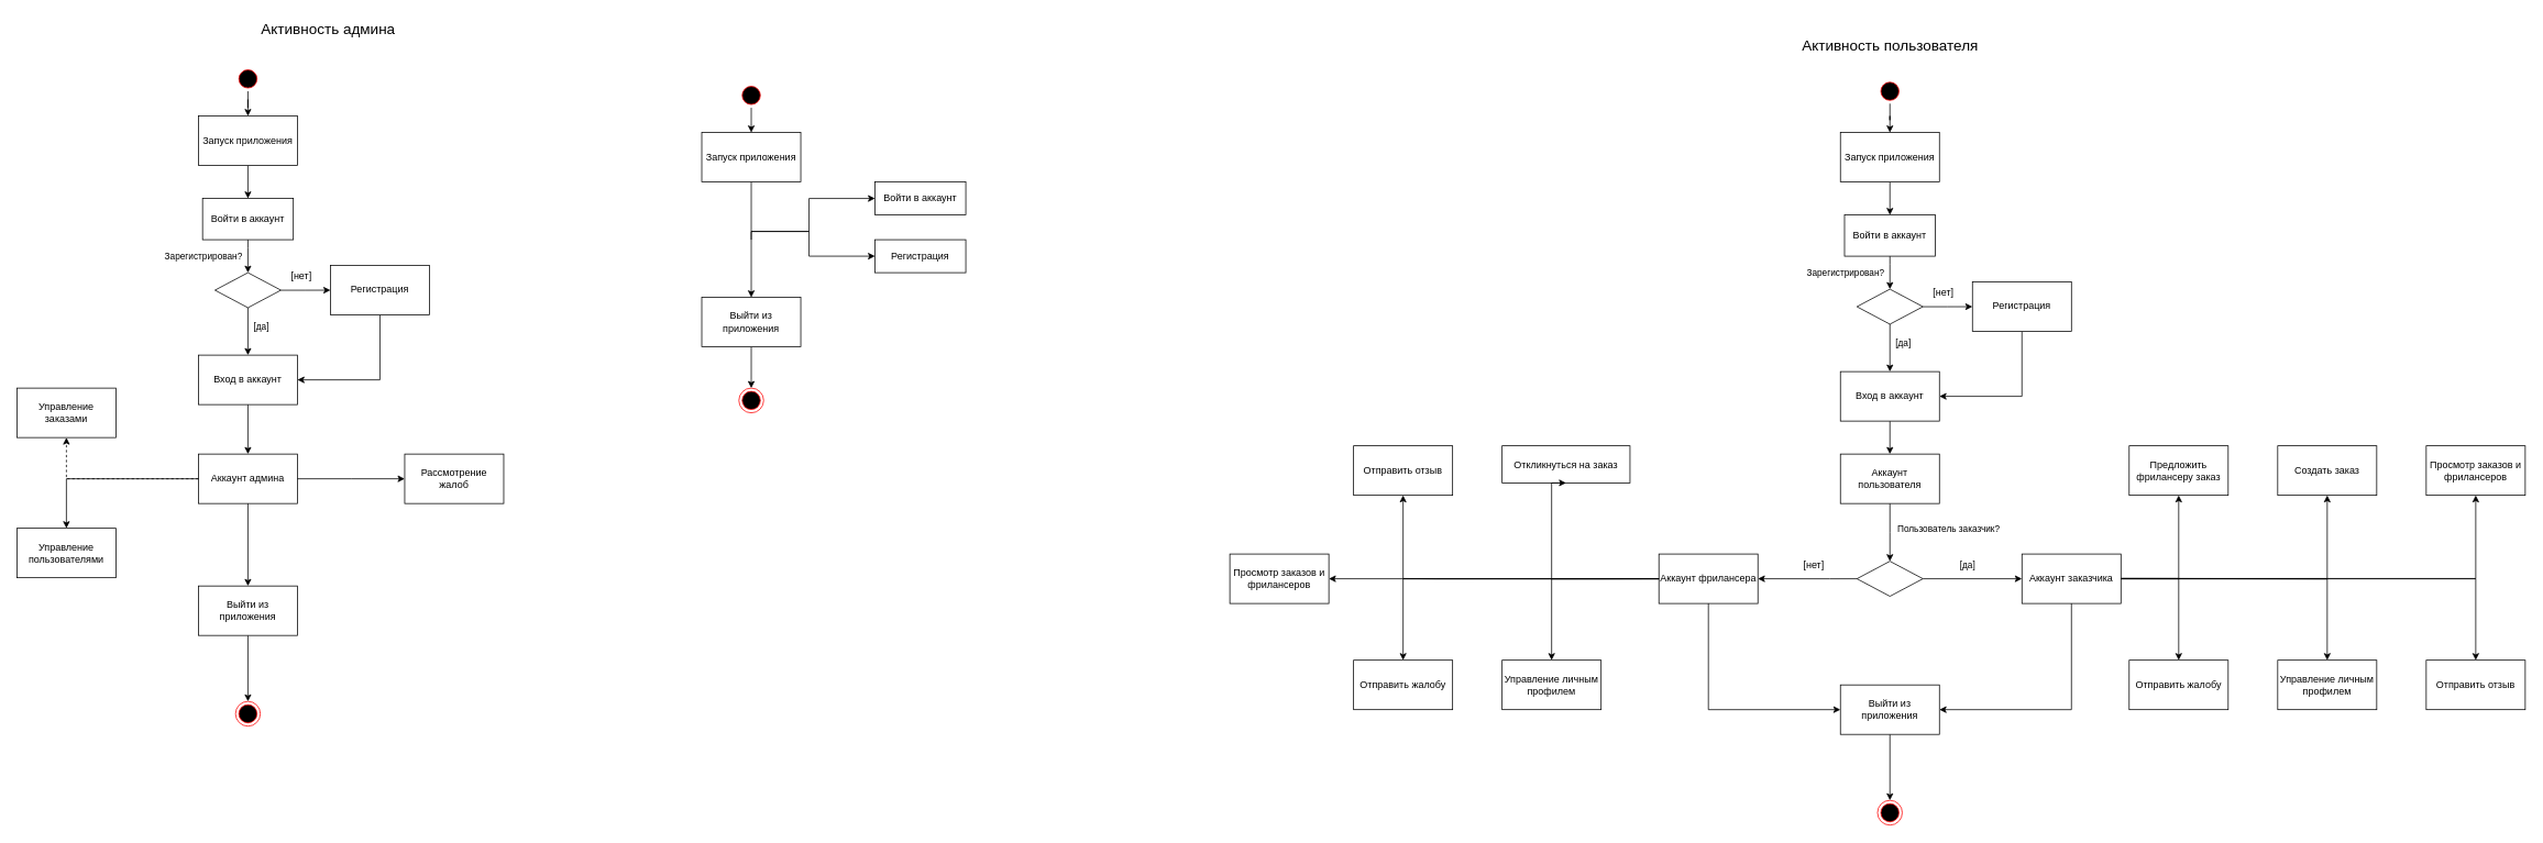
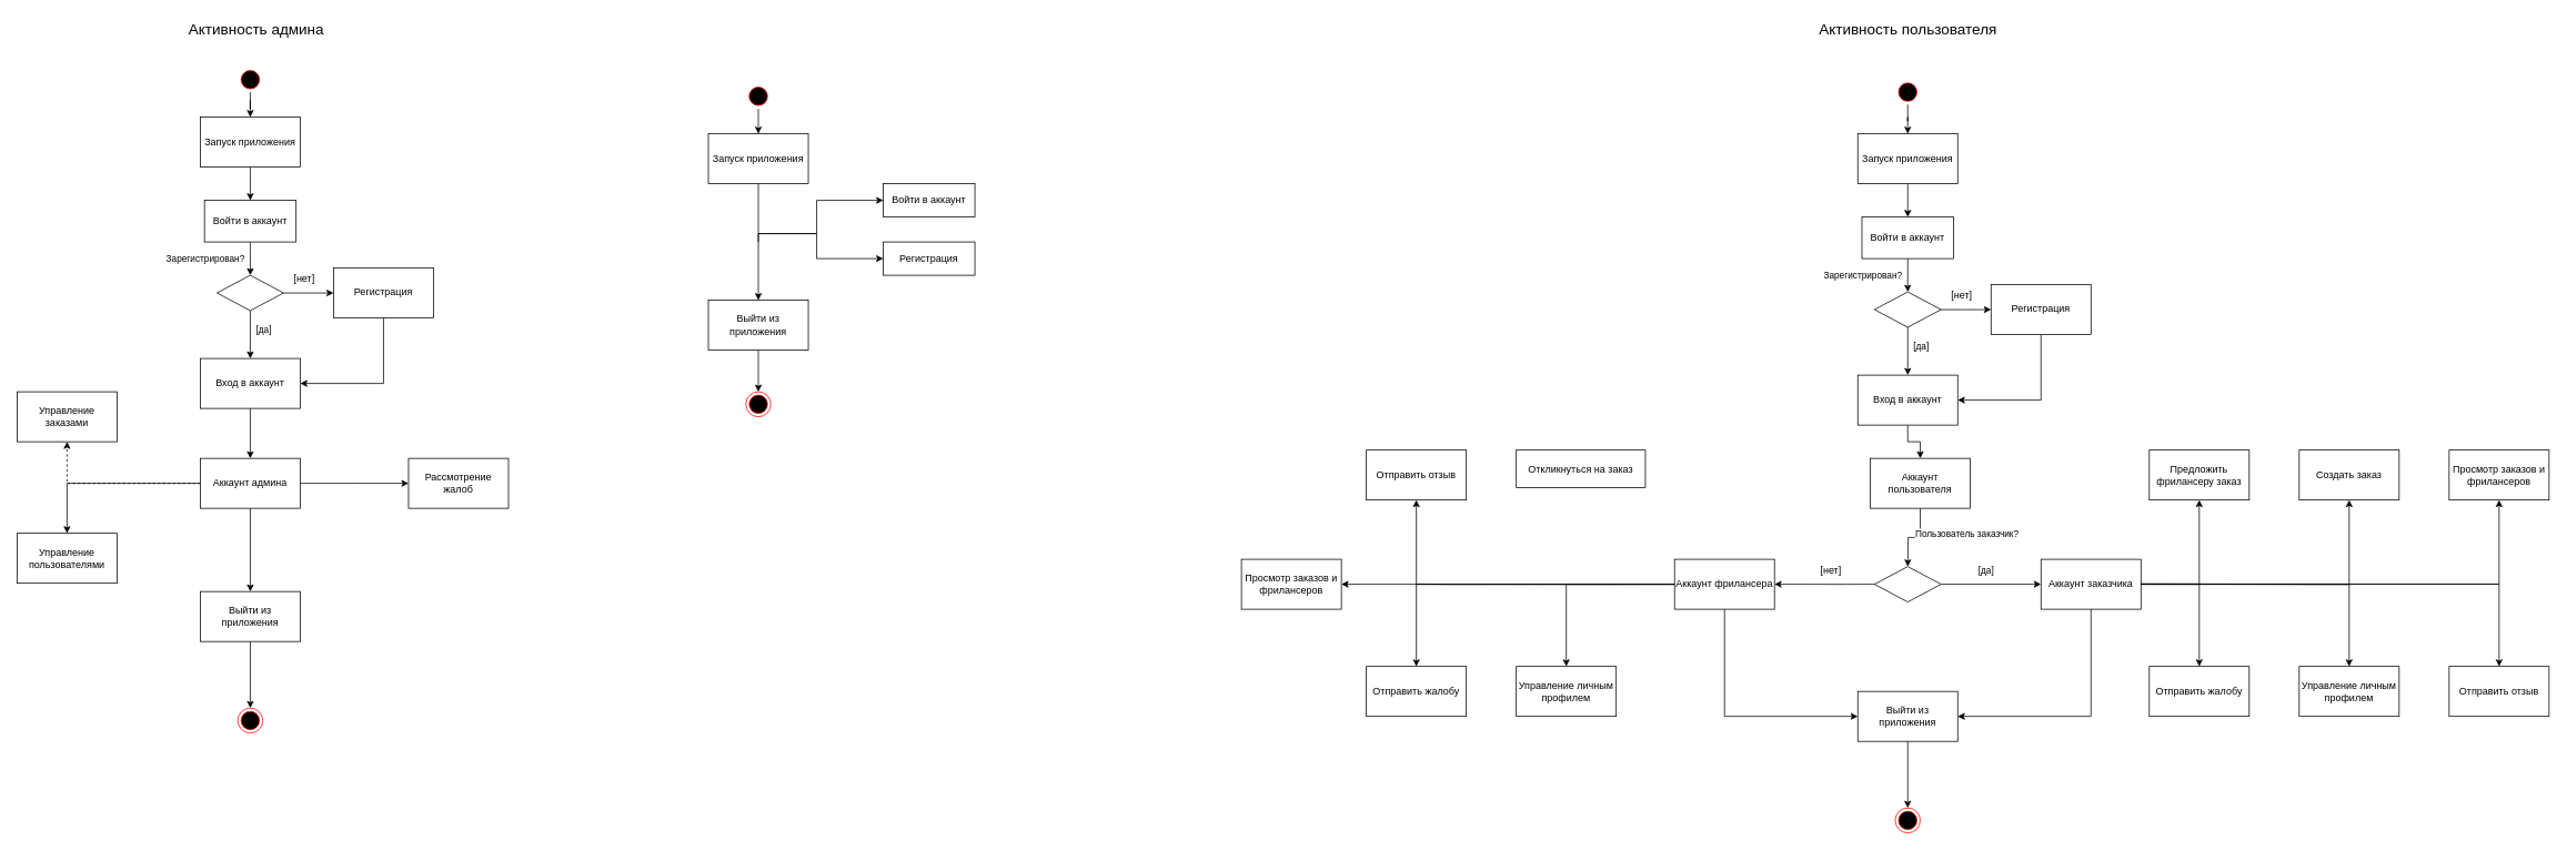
- <mxCell id="67" value="Активность админа" style="text;html=1;align=center;verticalAlign=middle;whiteSpace=wrap;rounded=0;fontSize=18;" vertex="1" parent="1"><mxGeometry x="280" y="20" width="235" height="30" as="geometry" /></mxCell>
+ <mxCell id="67" value="Активность админа" style="text;html=1;align=center;verticalAlign=middle;whiteSpace=wrap;rounded=0;fontSize=18;" vertex="1" parent="1"><mxGeometry x="190" y="20" width="235" height="30" as="geometry" /></mxCell>
- <mxCell id="26" value="Активность пользователя" style="text;html=1;align=center;verticalAlign=middle;whiteSpace=wrap;rounded=0;fontSize=18;" vertex="1" parent="1"><mxGeometry x="2172.5" y="40" width="235" height="30" as="geometry" /></mxCell>
+ <mxCell id="26" value="Активность пользователя" style="text;html=1;align=center;verticalAlign=middle;whiteSpace=wrap;rounded=0;fontSize=18;" vertex="1" parent="1"><mxGeometry x="2172.5" y="20" width="235" height="30" as="geometry" /></mxCell>
- <mxCell id="10" value="Аккаунт пользователя" style="whiteSpace=wrap;html=1;fillColor=rgb(255, 255, 255);strokeColor=rgb(0, 0, 0);fontColor=rgb(0, 0, 0);" parent="1" vertex="1"><mxGeometry x="2230" y="550" width="120" height="60" as="geometry" /></mxCell>
+ <mxCell id="10" value="Аккаунт пользователя" style="whiteSpace=wrap;html=1;fillColor=rgb(255, 255, 255);strokeColor=rgb(0, 0, 0);fontColor=rgb(0, 0, 0);" parent="1" vertex="1"><mxGeometry x="2245" y="550" width="120" height="60" as="geometry" /></mxCell>
- <mxCell id="61" value="" style="edgeStyle=orthogonalEdgeStyle;rounded=0;orthogonalLoop=1;jettySize=auto;html=1;exitX=0;exitY=0.5;exitDx=0;exitDy=0;entryX=0.5;entryY=1;entryDx=0;entryDy=0;" edge="1" parent="1" source="41" target="55"><mxGeometry relative="1" as="geometry"><mxPoint y="711" as="targetPoint" x="1620" /><Array as="points"><mxPoint x="1880" y="701" /></Array><mxPoint x="2020" y="711" as="sourcePoint" /></mxGeometry></mxCell>
